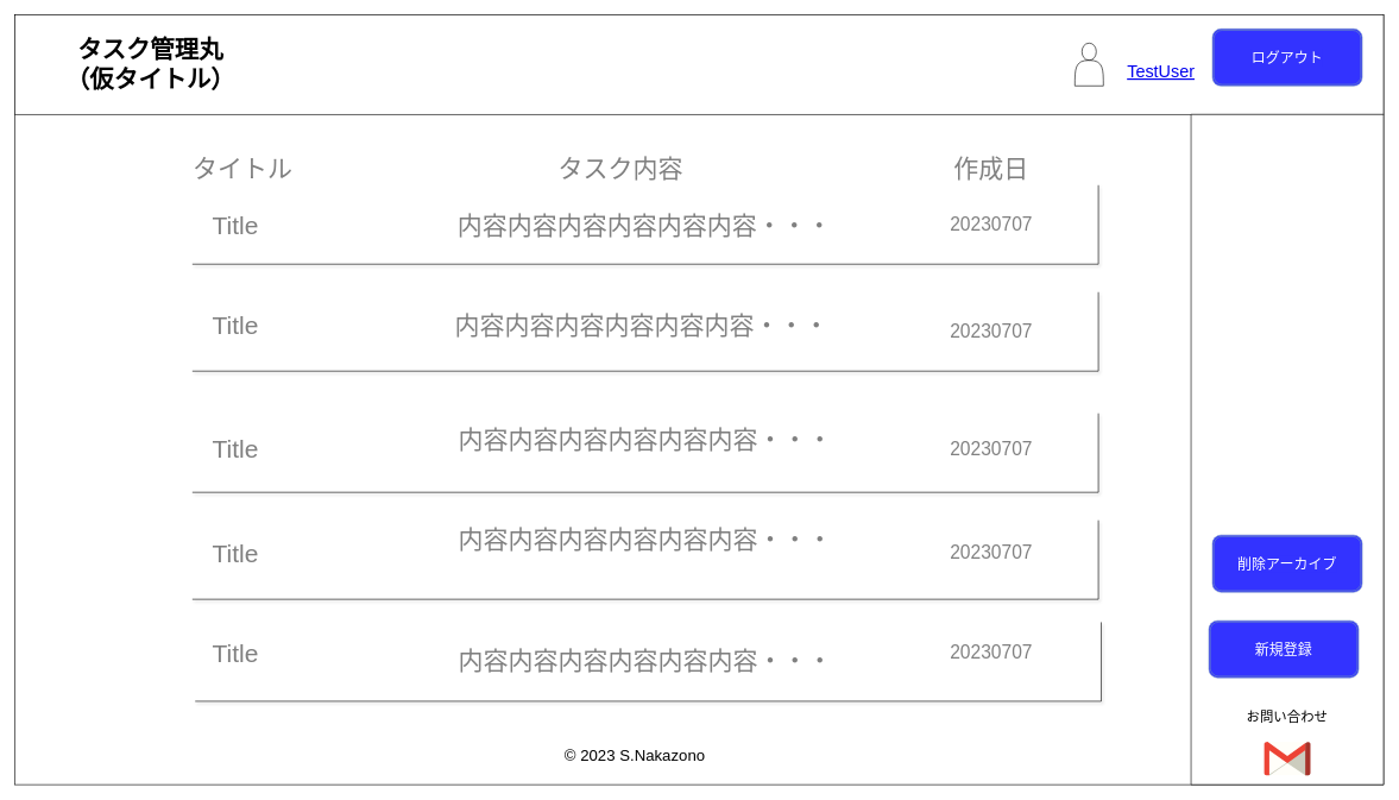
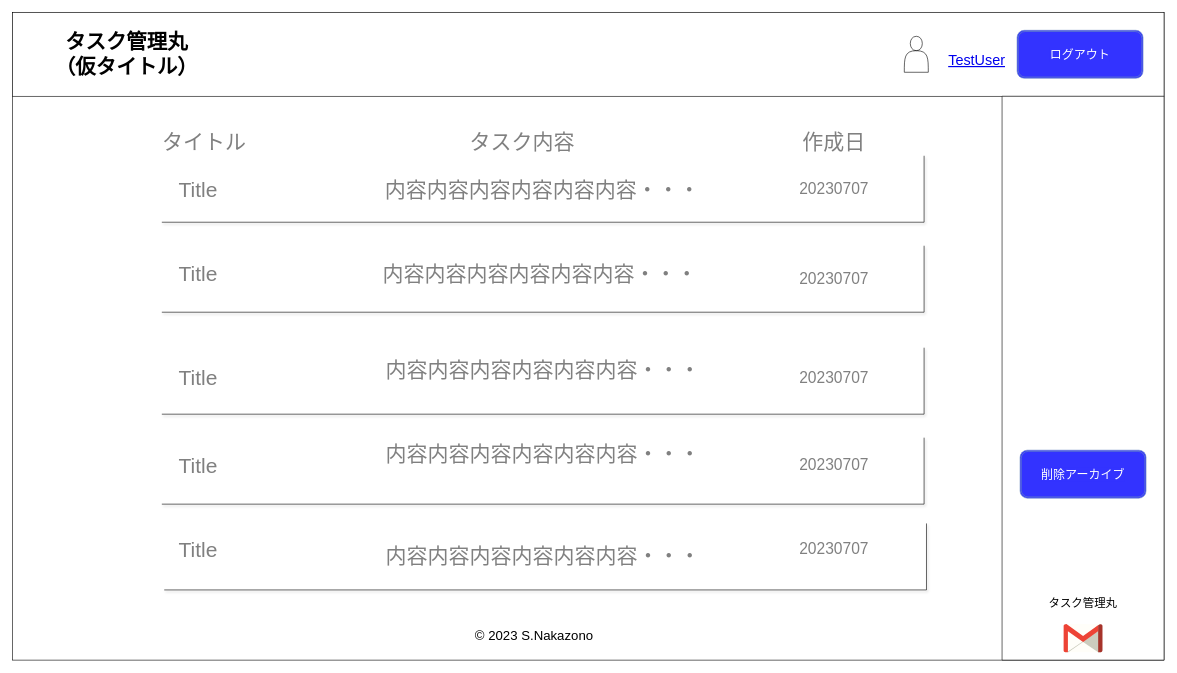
- <mxCell id="6" value="ログアウト" style="shape=ext;double=1;rounded=1;html=1;fontSize=20;labelBackgroundColor=#3333FF;whiteSpace=wrap;fillColor=#3333FF;strokeColor=#6c8ebf;fontColor=#FFFFFF;" vertex="1" parent="1"><mxGeometry x="1700" y="40" width="210" height="80" as="geometry" /></mxCell>
+ <mxCell id="6" value="ログアウト" style="shape=ext;double=1;rounded=1;html=1;fontSize=20;labelBackgroundColor=#3333FF;whiteSpace=wrap;fillColor=#3333FF;strokeColor=#6c8ebf;fontColor=#FFFFFF;" vertex="1" parent="1"><mxGeometry x="1695" y="50" width="210" height="80" as="geometry" /></mxCell>
- <mxCell id="25" value="新規登録" style="shape=ext;double=1;rounded=1;html=1;fontSize=20;labelBackgroundColor=#3333FF;whiteSpace=wrap;fillColor=#3333FF;strokeColor=#6c8ebf;fontColor=#FFFFFF;" vertex="1" parent="1"><mxGeometry x="1695" y="870" width="210" height="80" as="geometry" /></mxCell>
- <mxCell id="28" value="お問い合わせ" style="text;html=1;strokeColor=none;fillColor=none;align=center;verticalAlign=middle;whiteSpace=wrap;rounded=0;fontSize=19;" vertex="1" parent="1"><mxGeometry x="1725" y="971" width="160" height="70" as="geometry" /></mxCell>
+ <mxCell id="28" value="タスク管理丸" style="text;html=1;strokeColor=none;fillColor=none;align=center;verticalAlign=middle;whiteSpace=wrap;rounded=0;fontSize=19;" vertex="1" parent="1"><mxGeometry x="1725" y="971" width="160" height="70" as="geometry" /></mxCell>
